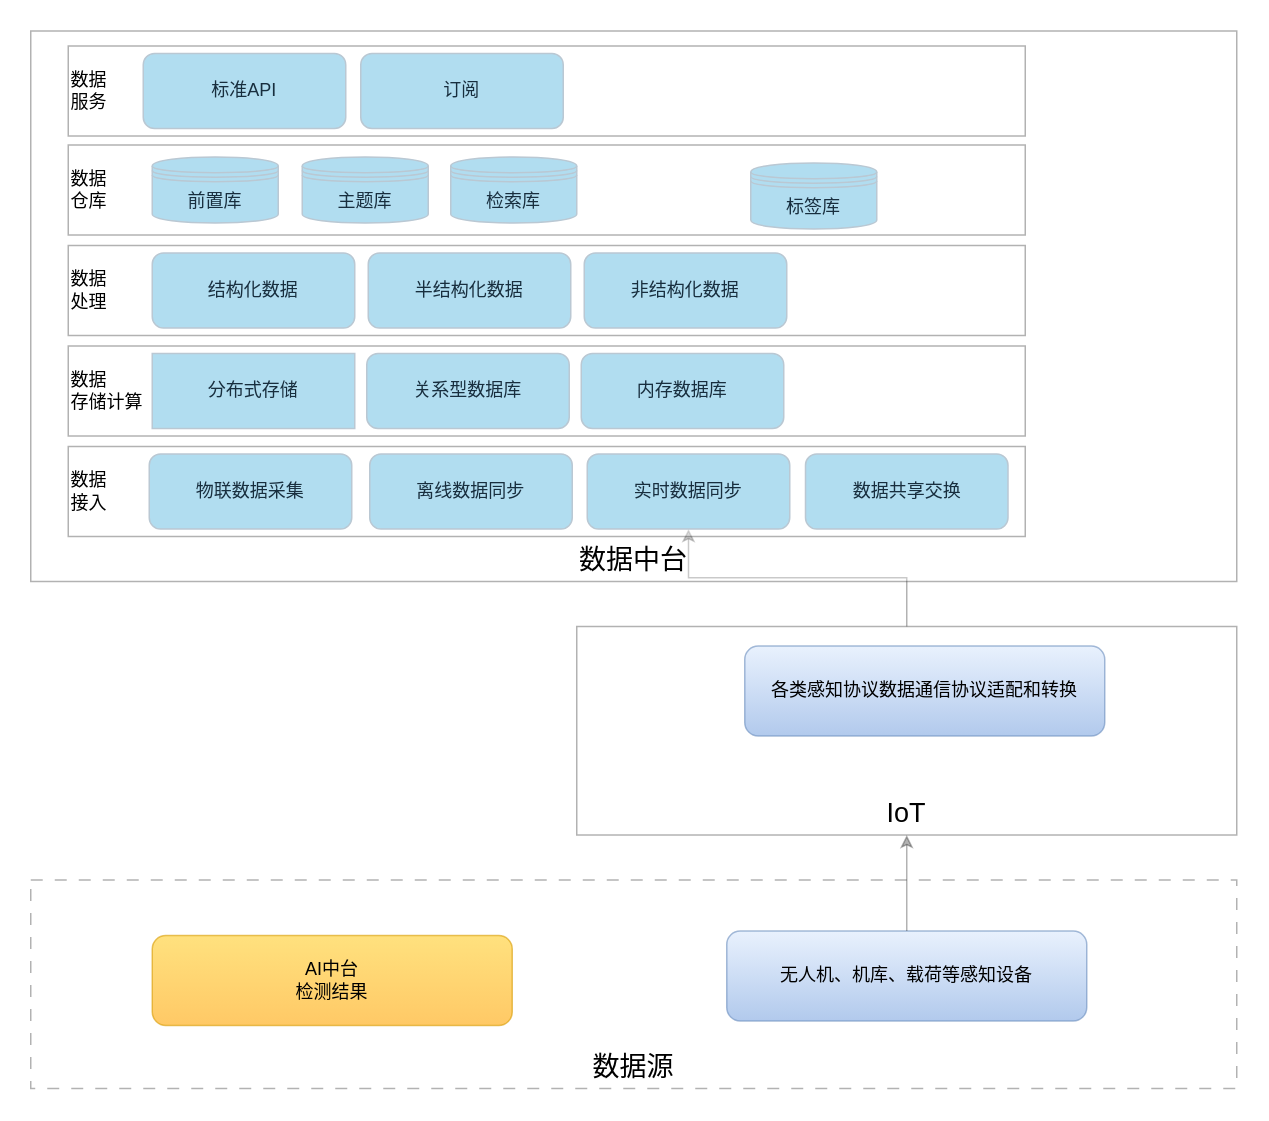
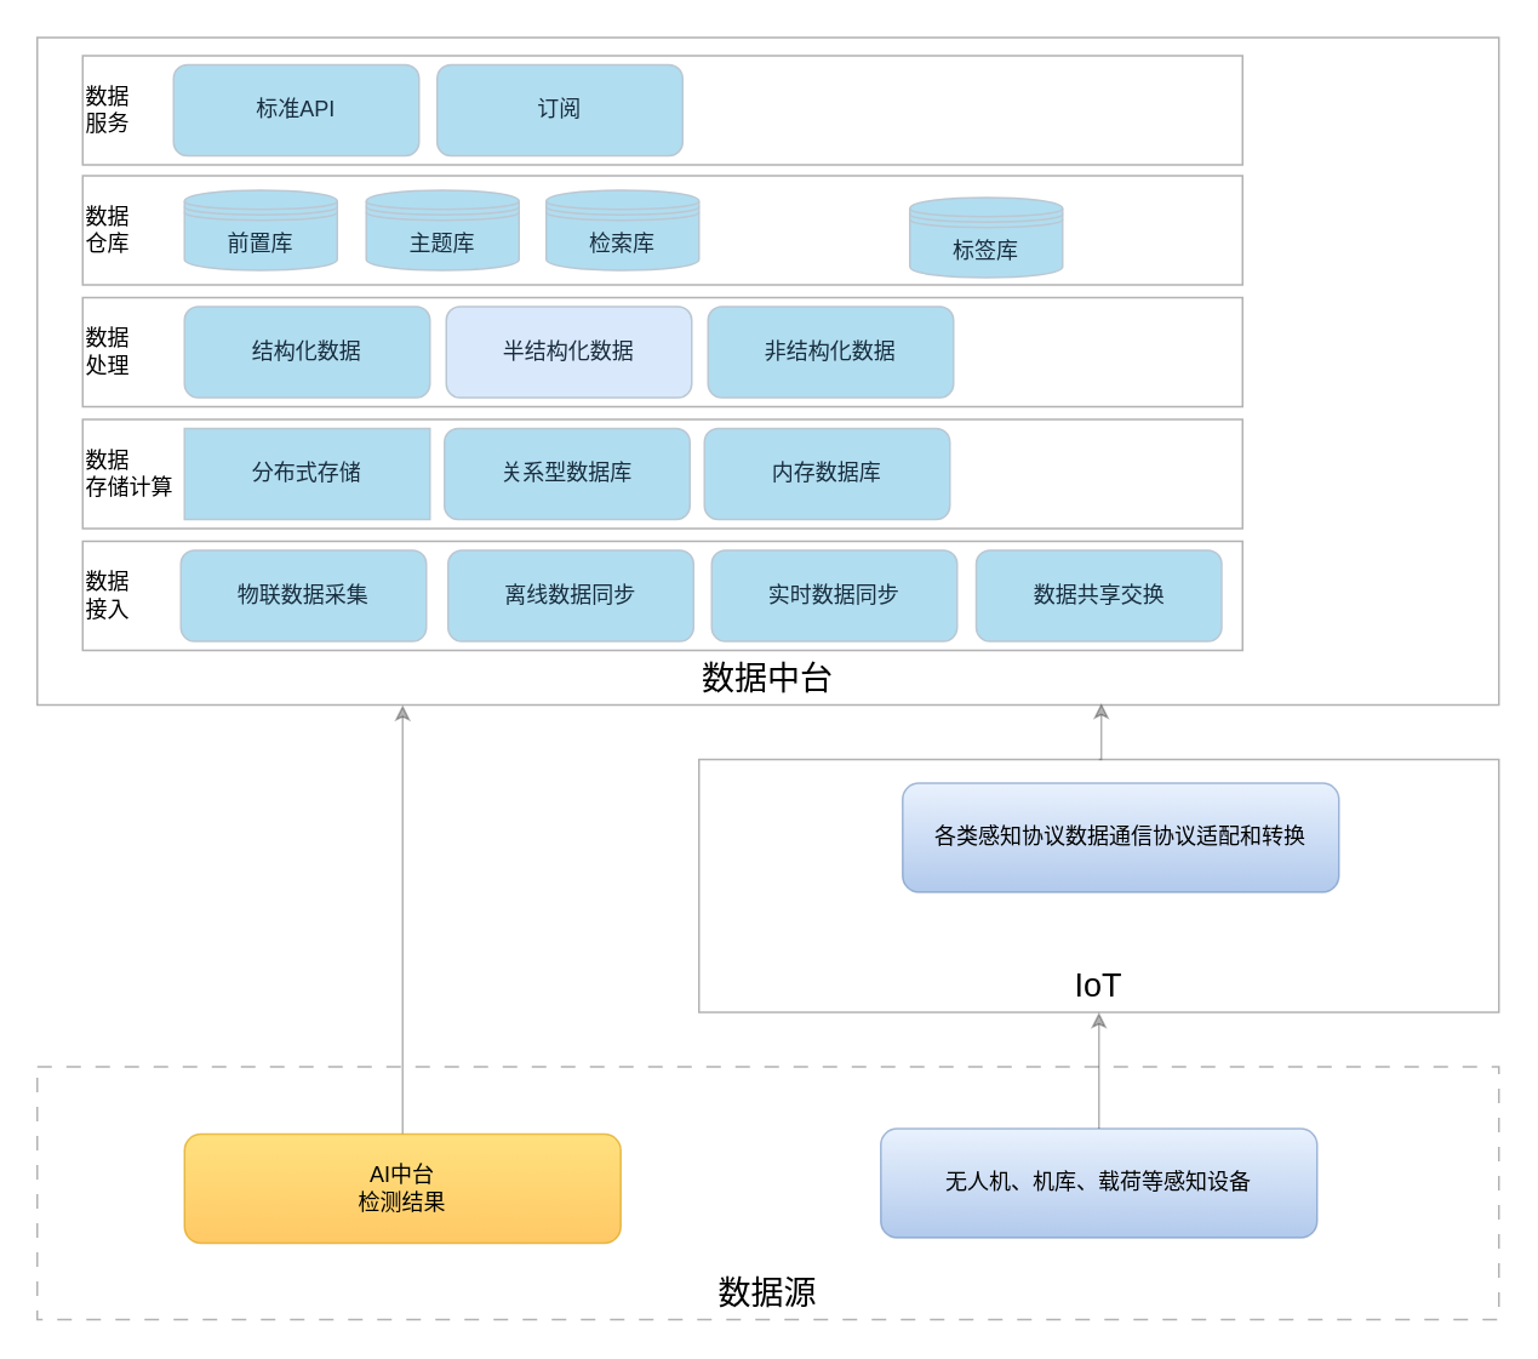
- <mxCell id="22" value="半结构化数据" style="rounded=1;whiteSpace=wrap;html=1;strokeColor=#BAC8D3;fontColor=#182E3E;fillColor=#B1DDF0;" vertex="1" parent="1"><mxGeometry x="245" y="168" width="135" height="50" as="geometry" /></mxCell>
+ <mxCell id="22" value="半结构化数据" style="rounded=1;whiteSpace=wrap;html=1;strokeColor=#BAC8D3;fontColor=#182E3E;fillColor=#dae8fc;" vertex="1" parent="1"><mxGeometry x="245" y="168" width="135" height="50" as="geometry" /></mxCell>
- <mxCell id="6" style="edgeStyle=orthogonalEdgeStyle;rounded=0;orthogonalLoop=1;jettySize=auto;html=1;exitX=0.5;exitY=0;exitDx=0;exitDy=0;opacity=30;" edge="1" parent="1" source="7" target="14"><mxGeometry relative="1" as="geometry"><mxPoint x="604" y="390" as="targetPoint" /></mxGeometry></mxCell>
+ <mxCell id="6" style="edgeStyle=orthogonalEdgeStyle;rounded=0;orthogonalLoop=1;jettySize=auto;html=1;exitX=0.5;exitY=0;exitDx=0;exitDy=0;opacity=30;entryX=0.728;entryY=0.997;entryDx=0;entryDy=0;entryPerimeter=0;" edge="1" parent="1" source="7" target="8"><mxGeometry relative="1" as="geometry"><mxPoint x="604" y="390" as="targetPoint" /></mxGeometry></mxCell>
+ <mxCell id="3" style="edgeStyle=elbowEdgeStyle;rounded=0;orthogonalLoop=1;jettySize=auto;html=1;exitX=0.5;exitY=0;exitDx=0;exitDy=0;opacity=30;entryX=0.25;entryY=1;entryDx=0;entryDy=0;" edge="1" parent="1" source="4" target="8"><mxGeometry relative="1" as="geometry"><mxPoint x="220.796" y="317.02" as="targetPoint" /></mxGeometry></mxCell>
